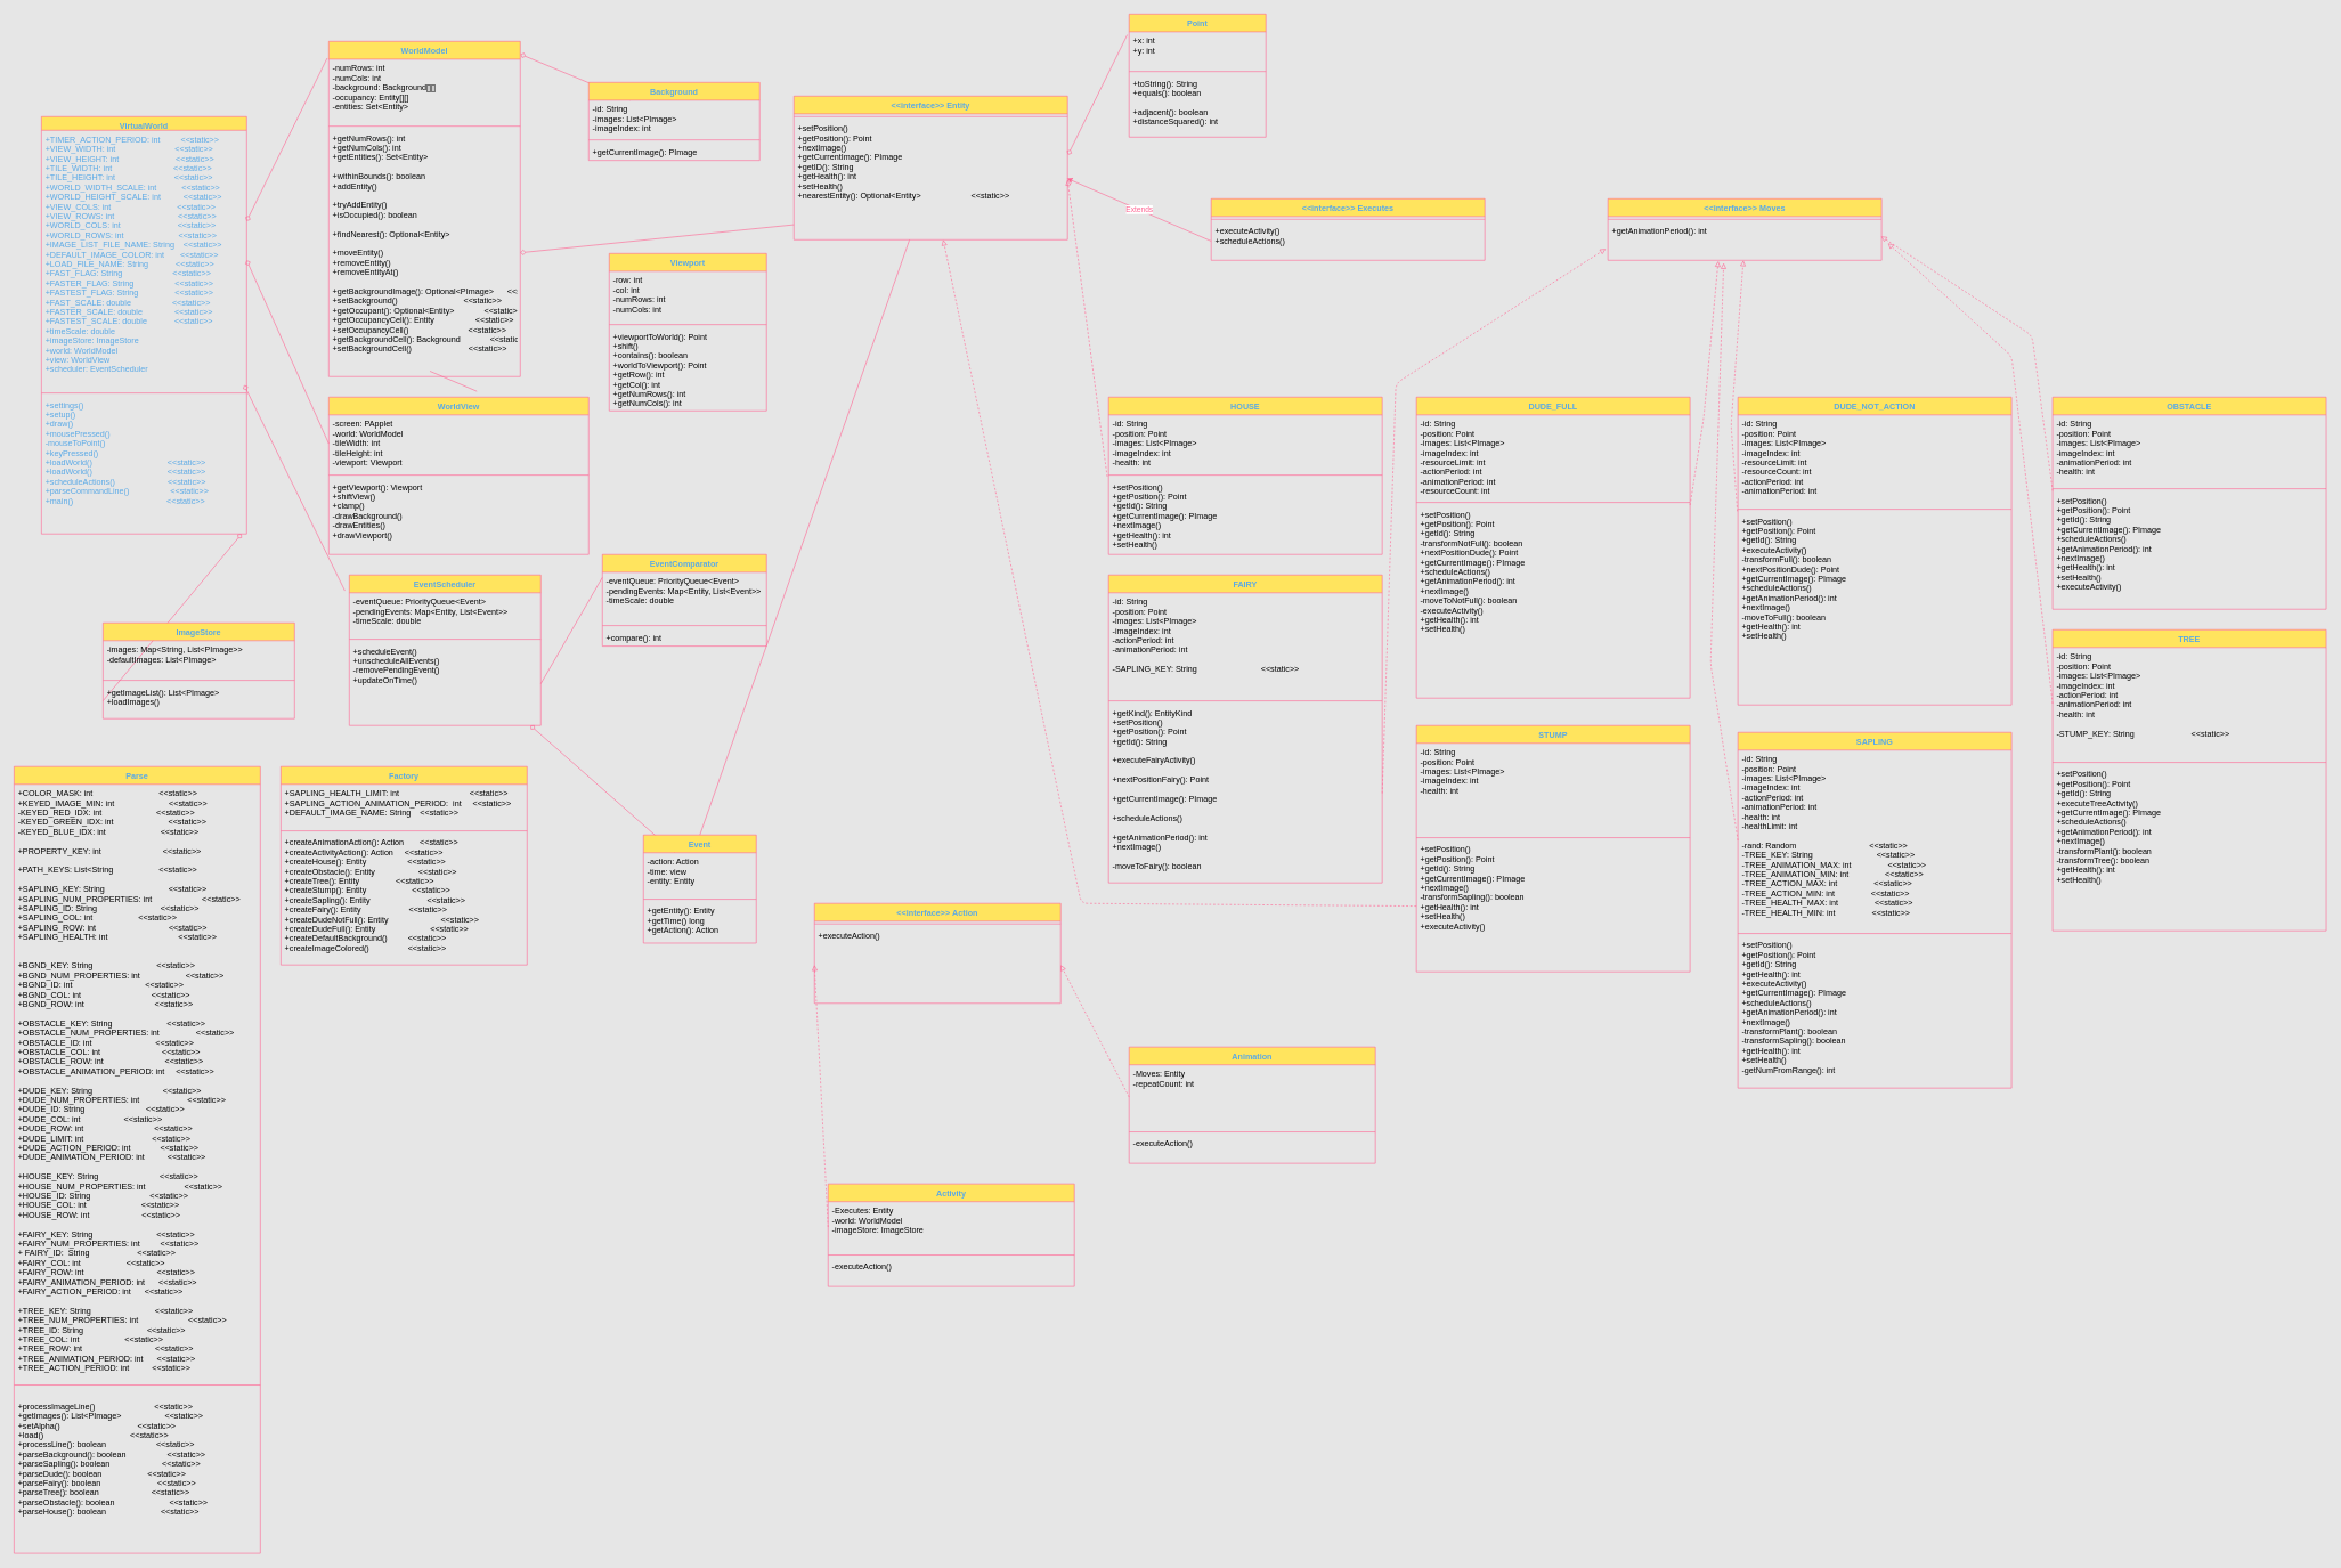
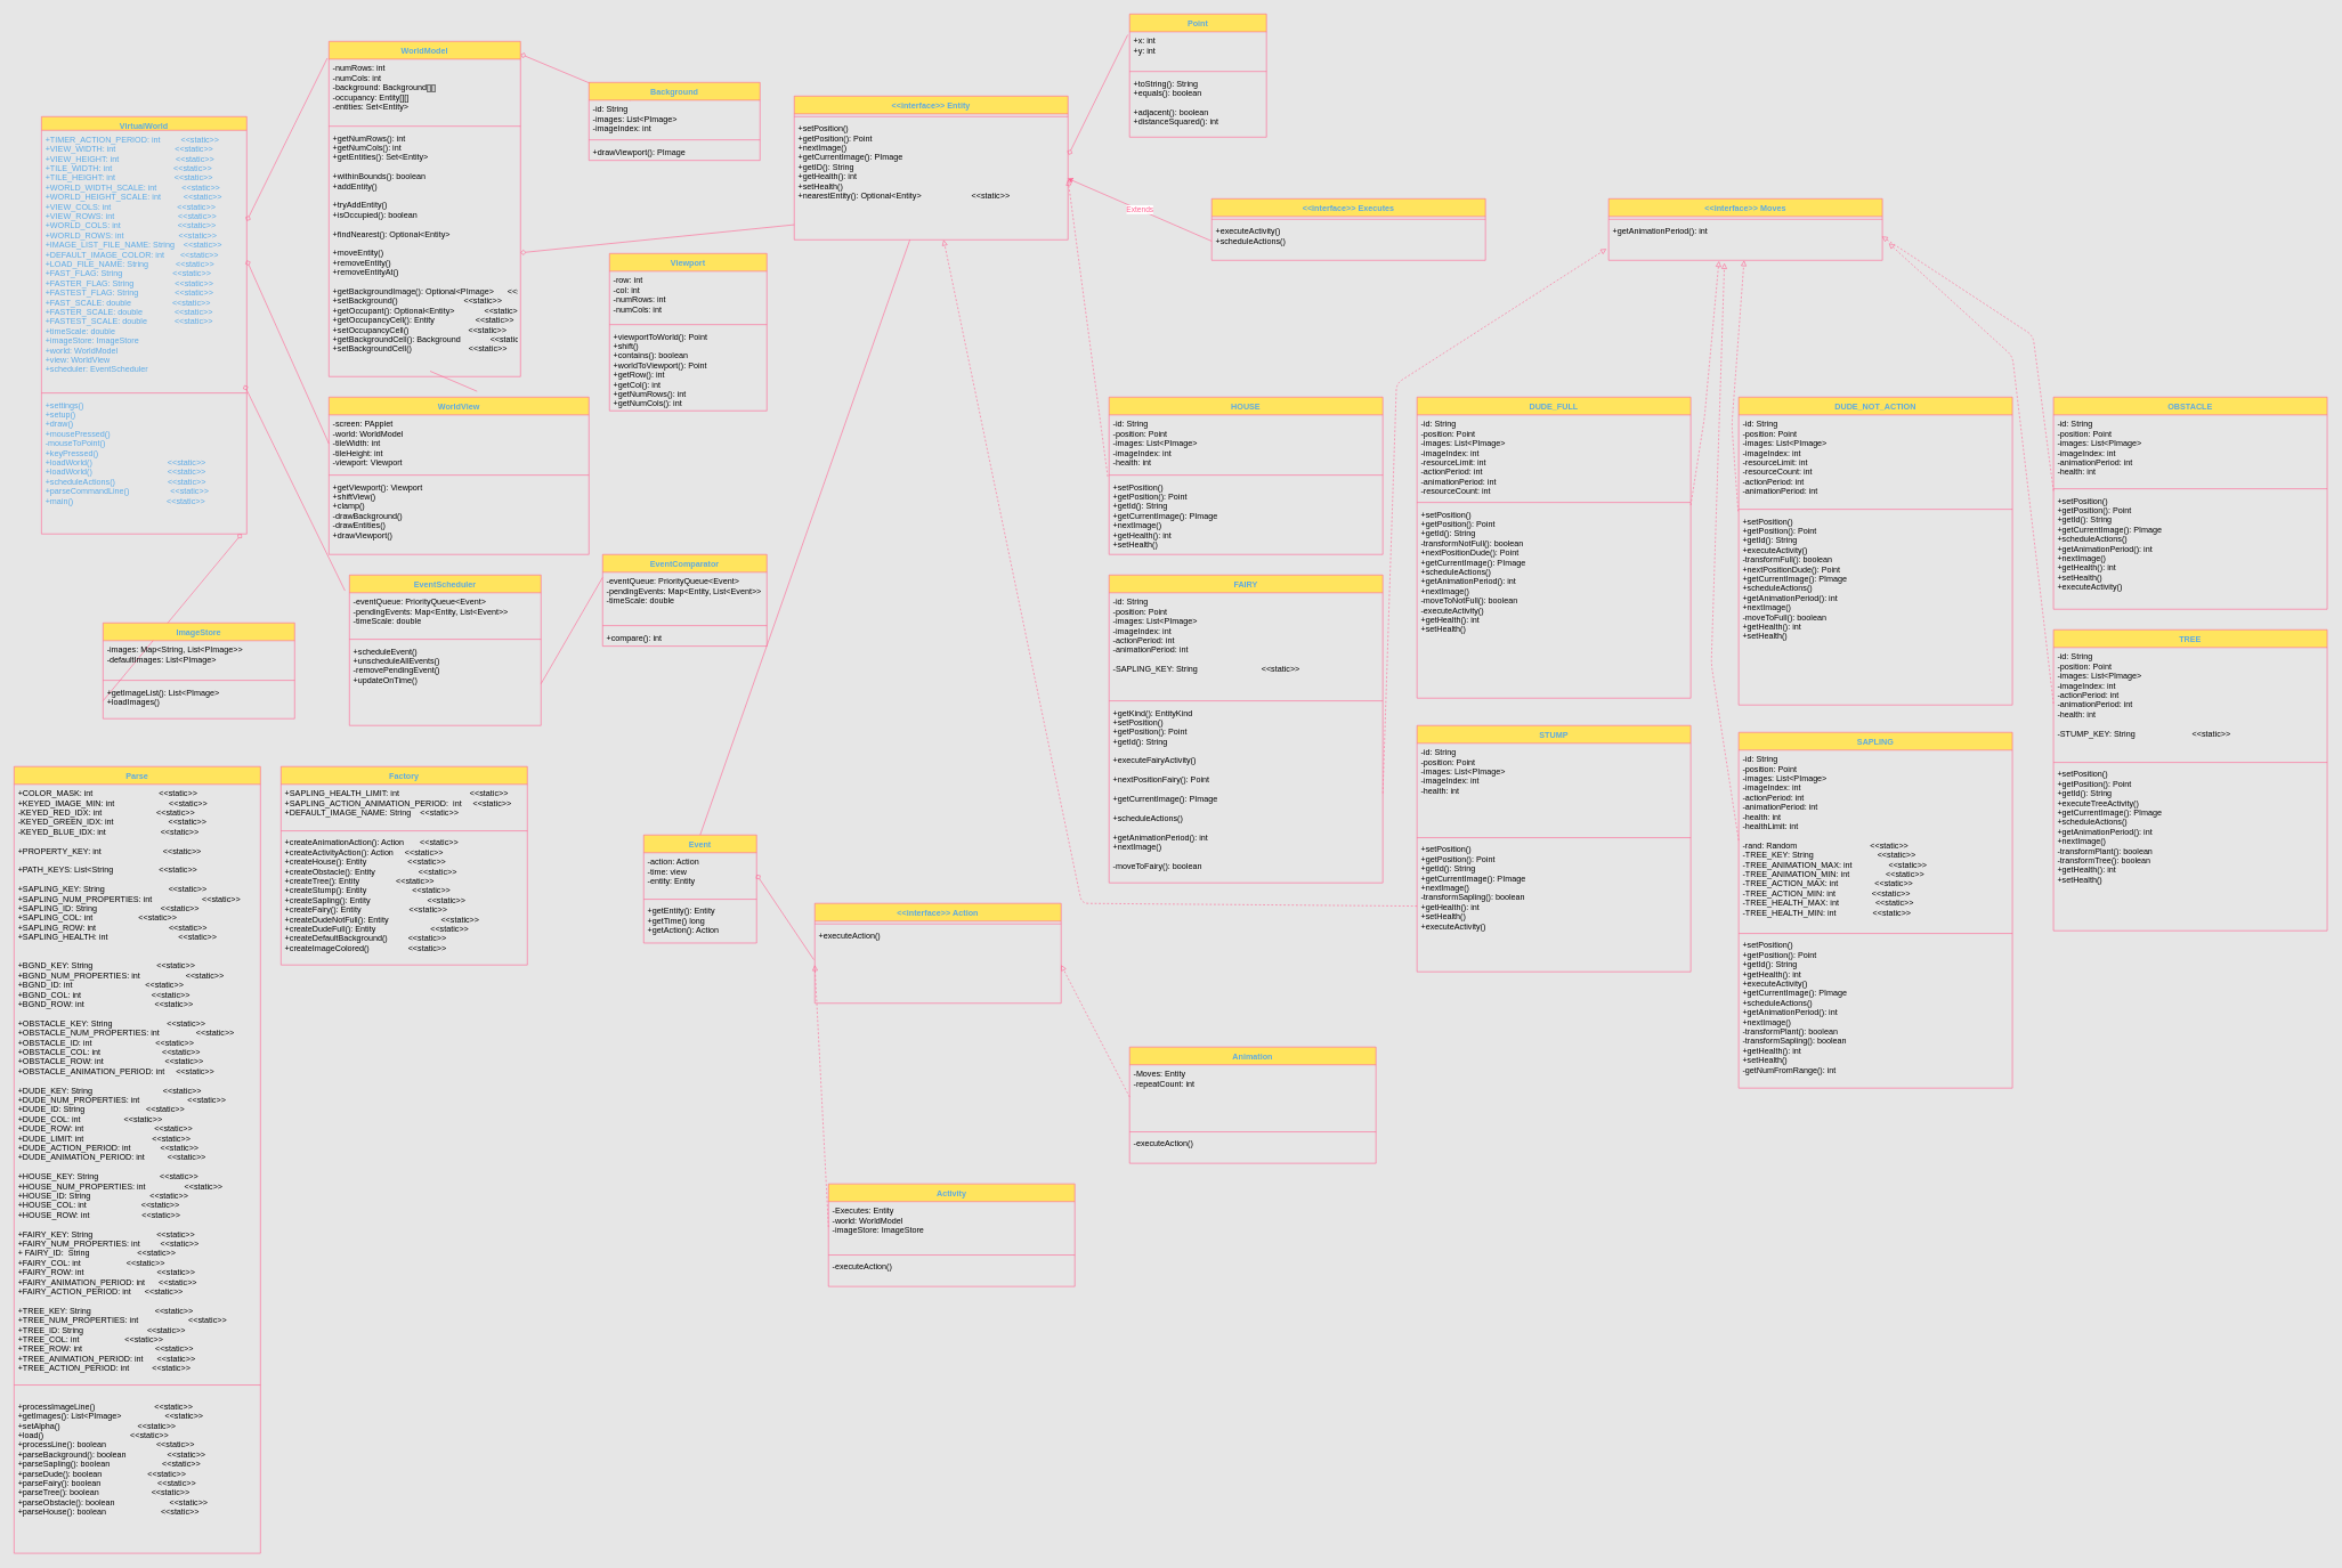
- <mxCell id="45" value="+getCurrentImage(): PImage" style="text;strokeColor=none;fillColor=none;align=left;verticalAlign=top;spacingLeft=4;spacingRight=4;overflow=hidden;rotatable=0;points=[[0,0.5],[1,0.5]];portConstraint=eastwest;fontColor=#000000;" parent="42" vertex="1"><mxGeometry y="88" width="250" height="26" as="geometry" /></mxCell>
+ <mxCell id="45" value="+drawViewport(): PImage" style="text;strokeColor=none;fillColor=none;align=left;verticalAlign=top;spacingLeft=4;spacingRight=4;overflow=hidden;rotatable=0;points=[[0,0.5],[1,0.5]];portConstraint=eastwest;fontColor=#000000;" parent="42" vertex="1"><mxGeometry y="88" width="250" height="26" as="geometry" /></mxCell>
- <mxCell id="7" value="" style="graphMlID=e6;endArrow=none;strokeColor=#FF6392;strokeWidth=1.0;startArrow=diamond;startFill=0;endFill=1;fontColor=#5AA9E6;" parent="1" source="26" target="54" edge="1"><mxGeometry relative="1" as="geometry" /></mxCell>
+ <mxCell id="11" value="" style="graphMlID=e11;endArrow=none;strokeColor=#FF6392;strokeWidth=1.0;startArrow=diamond;startFill=0;endFill=1;fontColor=#5AA9E6;exitX=1;exitY=0.5;exitDx=0;exitDy=0;entryX=-0.004;entryY=0.431;entryDx=0;entryDy=0;entryPerimeter=0;" parent="1" source="54" edge="1" target="63"><mxGeometry relative="1" as="geometry"><mxPoint x="1142.16" y="1513.8" as="targetPoint" /></mxGeometry></mxCell>
